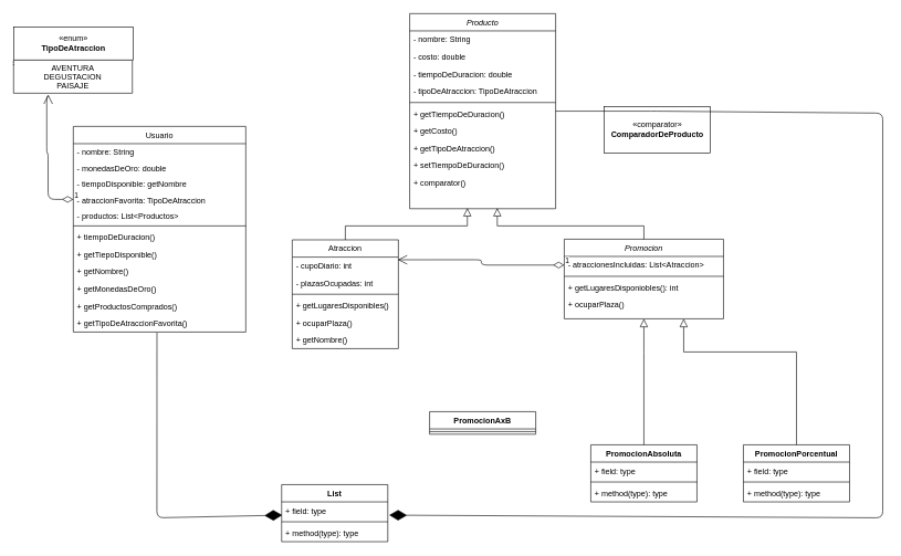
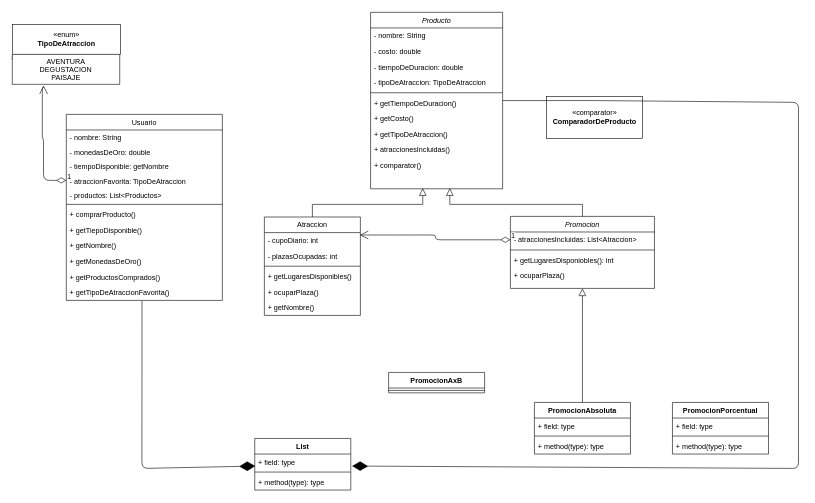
- <mxCell id="38" value="+ setTiempoDeDuracion()&#10;" style="text;align=left;verticalAlign=top;spacingLeft=4;spacingRight=4;overflow=hidden;rotatable=0;points=[[0,0.5],[1,0.5]];portConstraint=eastwest;" parent="29" vertex="1"><mxGeometry y="216" width="220" height="26" as="geometry" /></mxCell>
+ <mxCell id="38" value="+ atraccionesIncluidas()&#10;" style="text;align=left;verticalAlign=top;spacingLeft=4;spacingRight=4;overflow=hidden;rotatable=0;points=[[0,0.5],[1,0.5]];portConstraint=eastwest;" parent="29" vertex="1"><mxGeometry y="216" width="220" height="26" as="geometry" /></mxCell>
- <mxCell id="9" value="+ tiempoDeDuracion()" style="text;align=left;verticalAlign=top;spacingLeft=4;spacingRight=4;overflow=hidden;rotatable=0;points=[[0,0.5],[1,0.5]];portConstraint=eastwest;" parent="2" vertex="1"><mxGeometry y="154" width="260" height="26" as="geometry" /></mxCell>
+ <mxCell id="9" value="+ comprarProducto()" style="text;align=left;verticalAlign=top;spacingLeft=4;spacingRight=4;overflow=hidden;rotatable=0;points=[[0,0.5],[1,0.5]];portConstraint=eastwest;" parent="2" vertex="1"><mxGeometry y="154" width="260" height="26" as="geometry" /></mxCell>
- <mxCell id="54" value="" style="endArrow=block;endSize=10;endFill=0;shadow=0;strokeWidth=1;rounded=0;edgeStyle=elbowEdgeStyle;elbow=vertical;exitX=0.5;exitY=0;exitDx=0;exitDy=0;entryX=0.75;entryY=1;entryDx=0;entryDy=0;" parent="1" source="50" target="23" edge="1"><mxGeometry width="160" relative="1" as="geometry"><mxPoint x="1163" y="470" as="sourcePoint" /><mxPoint x="980" y="440" as="targetPoint" /><Array as="points"><mxPoint x="1110" y="530" /></Array></mxGeometry></mxCell>
